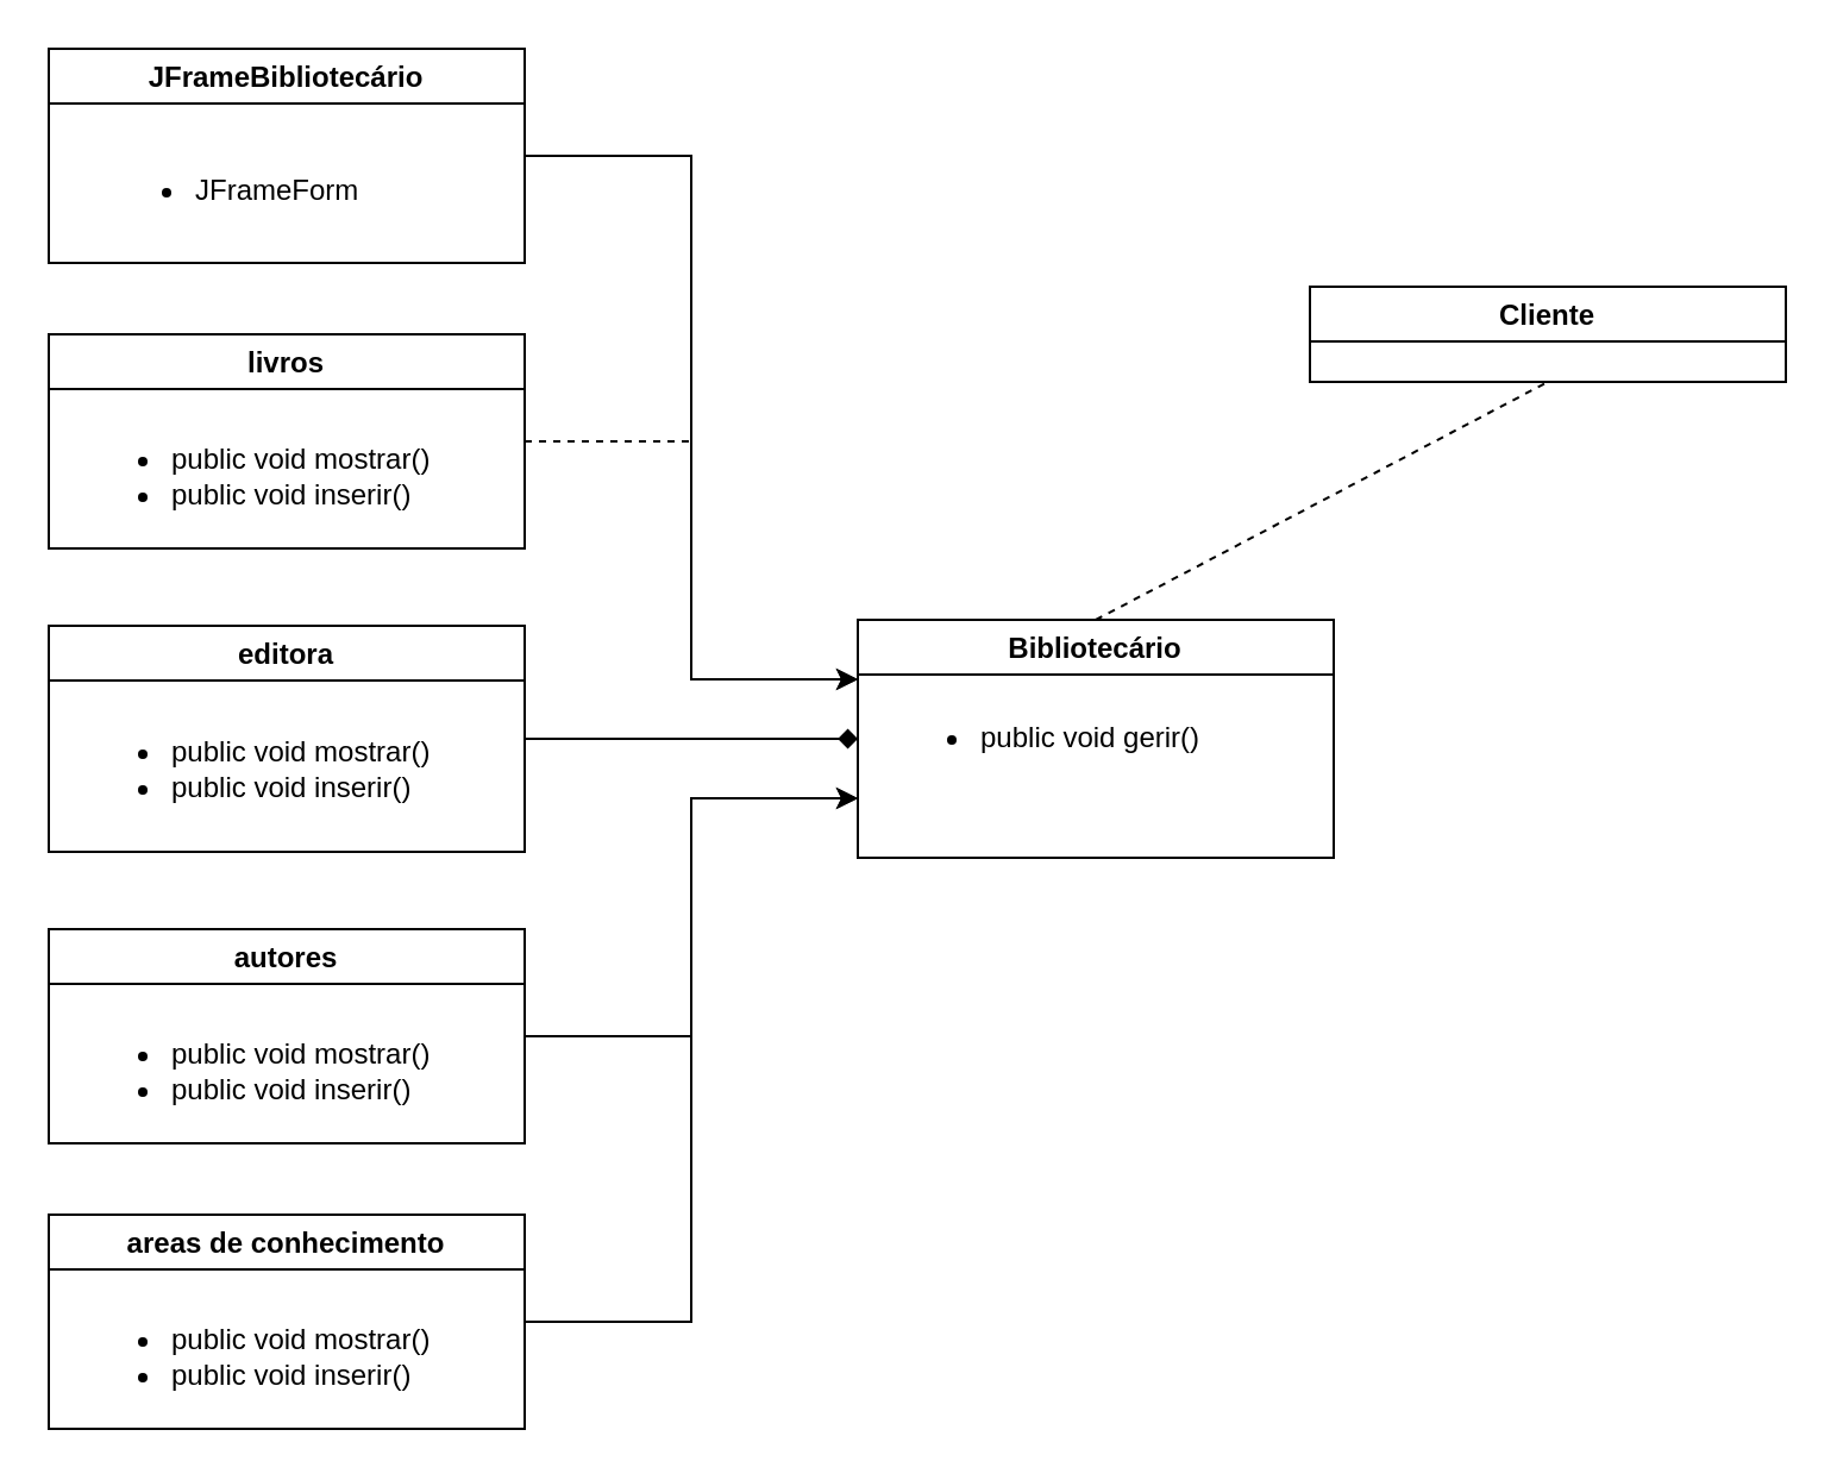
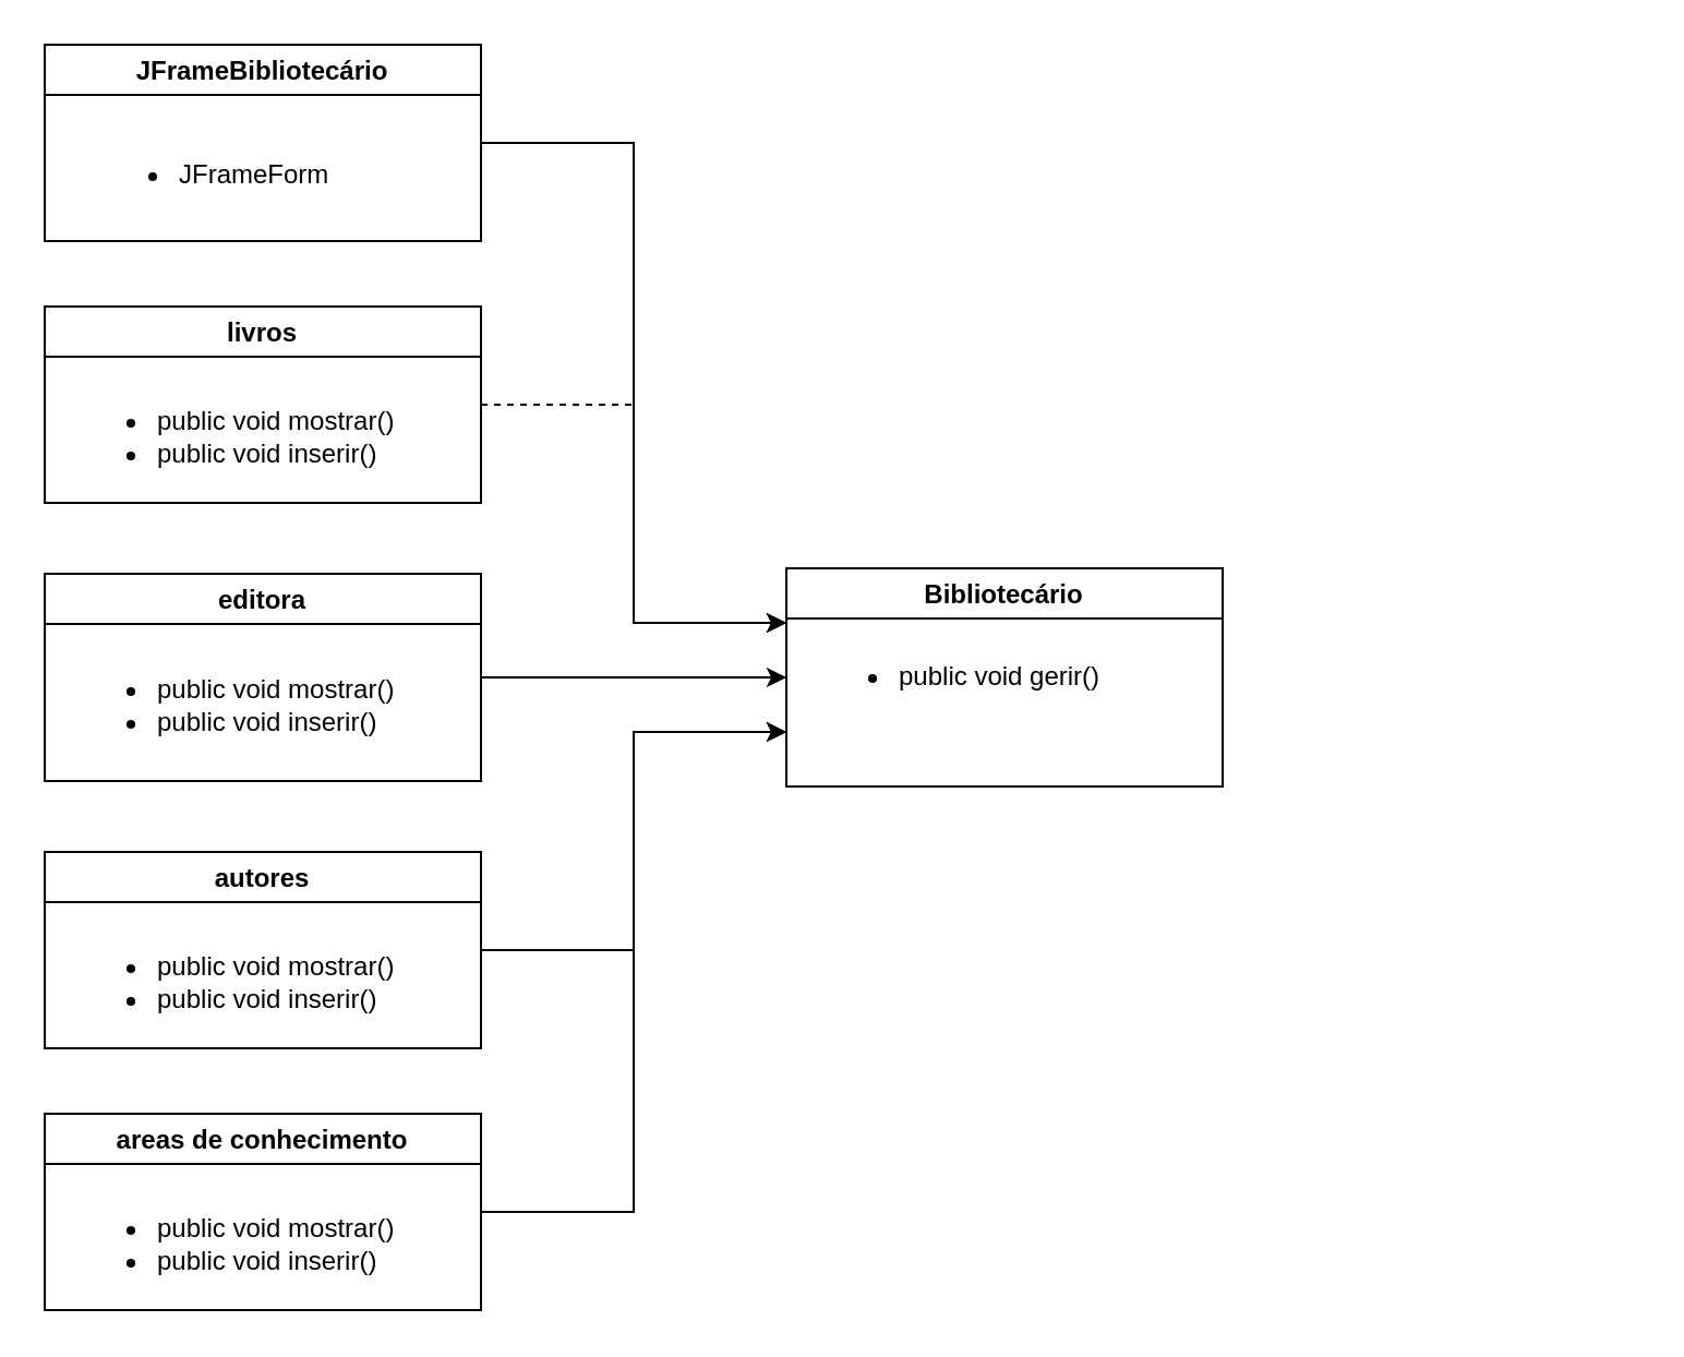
- <mxCell id="4" value="Cliente" style="swimlane;" vertex="1" parent="1"><mxGeometry x="550" y="120" width="200" height="40" as="geometry" /></mxCell>
- <mxCell id="5" value="" style="endArrow=none;dashed=1;html=1;rounded=0;entryX=0.5;entryY=1;entryDx=0;entryDy=0;exitX=0.5;exitY=0;exitDx=0;exitDy=0;" edge="1" parent="1" source="2" target="4"><mxGeometry width="50" height="50" relative="1" as="geometry"><mxPoint x="390" y="420" as="sourcePoint" /><mxPoint x="440" y="370" as="targetPoint" /></mxGeometry></mxCell>
- <mxCell id="9" style="edgeStyle=orthogonalEdgeStyle;rounded=0;orthogonalLoop=1;jettySize=auto;html=1;exitX=1;exitY=0.5;exitDx=0;exitDy=0;entryX=0;entryY=0.5;entryDx=0;entryDy=0;endArrow=diamond;" edge="1" parent="1" source="10" target="2"><mxGeometry relative="1" as="geometry" /></mxCell>
+ <mxCell id="9" style="edgeStyle=orthogonalEdgeStyle;rounded=0;orthogonalLoop=1;jettySize=auto;html=1;exitX=1;exitY=0.5;exitDx=0;exitDy=0;entryX=0;entryY=0.5;entryDx=0;entryDy=0;" edge="1" parent="1" source="10" target="2"><mxGeometry relative="1" as="geometry" /></mxCell>
